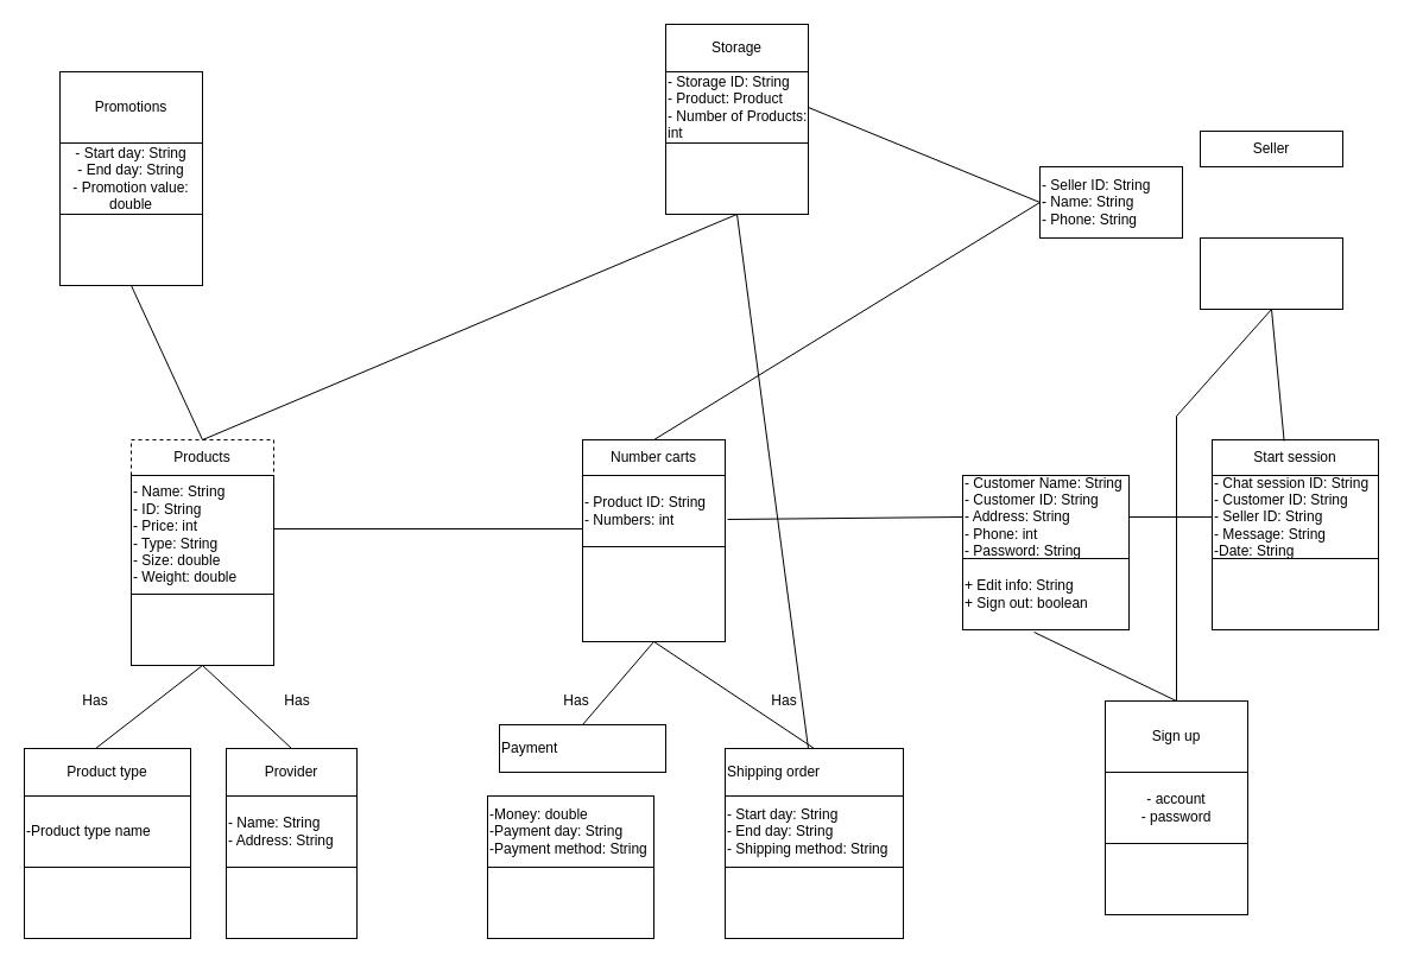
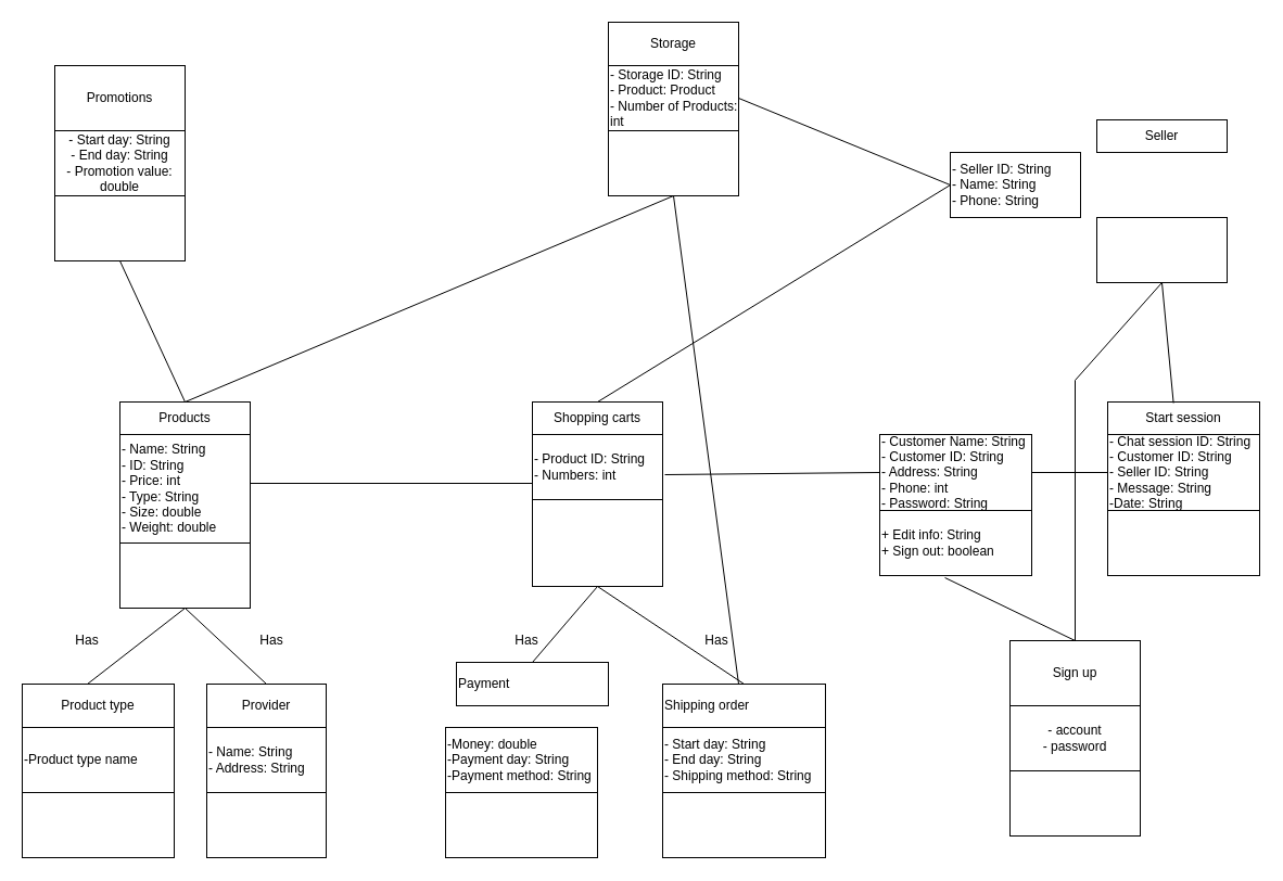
- <mxCell id="2" value="Products" style="rounded=0;whiteSpace=wrap;html=1;dashed=1;" parent="1" vertex="1"><mxGeometry x="110" y="370" width="120" height="30" as="geometry" /></mxCell>
+ <mxCell id="2" value="Products" style="rounded=0;whiteSpace=wrap;html=1;" parent="1" vertex="1"><mxGeometry x="110" y="370" width="120" height="30" as="geometry" /></mxCell>
- <mxCell id="15" value="Number carts" style="rounded=0;whiteSpace=wrap;html=1;align=center;" parent="1" vertex="1"><mxGeometry x="490" y="370" width="120" height="30" as="geometry" /></mxCell>
+ <mxCell id="15" value="Shopping carts" style="rounded=0;whiteSpace=wrap;html=1;align=center;" parent="1" vertex="1"><mxGeometry x="490" y="370" width="120" height="30" as="geometry" /></mxCell>
